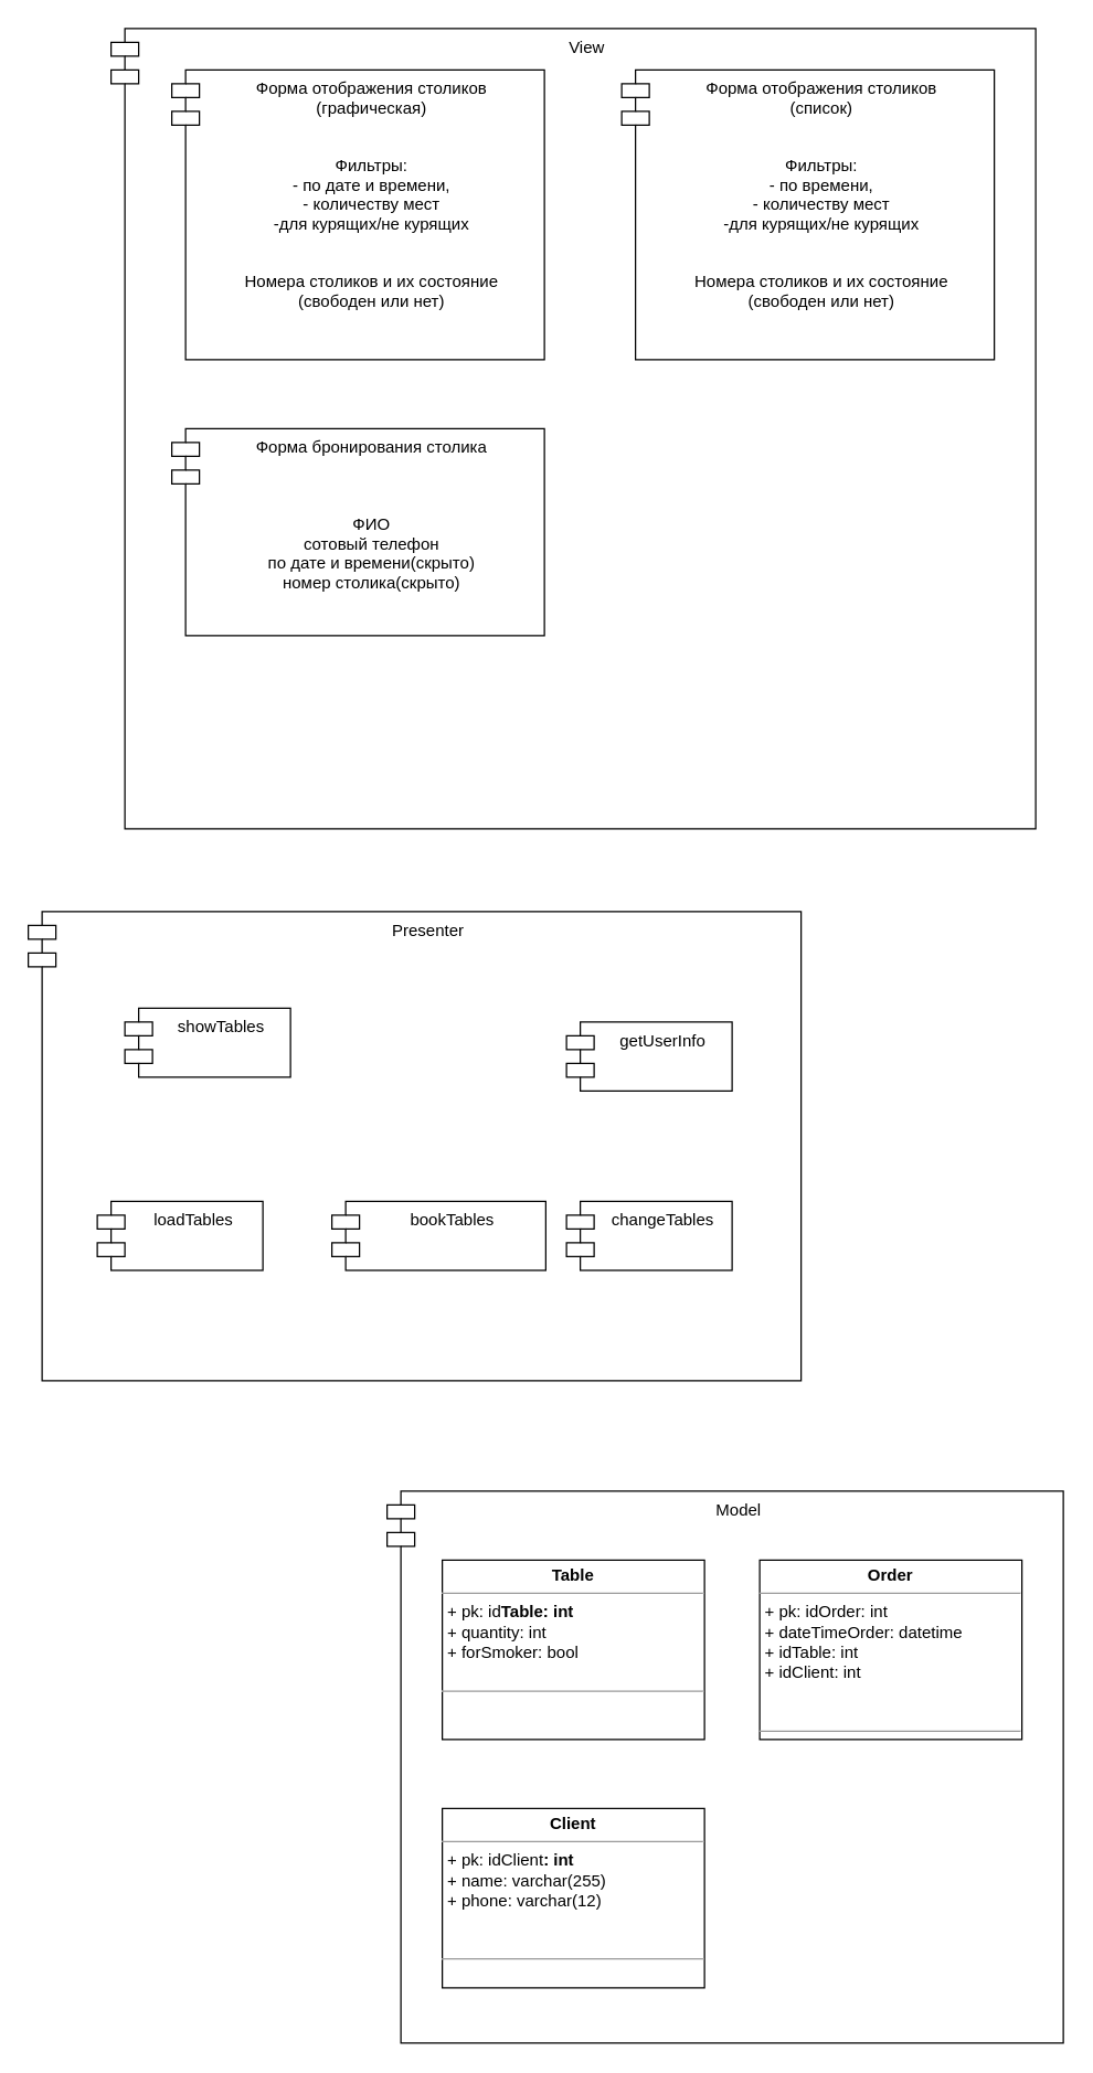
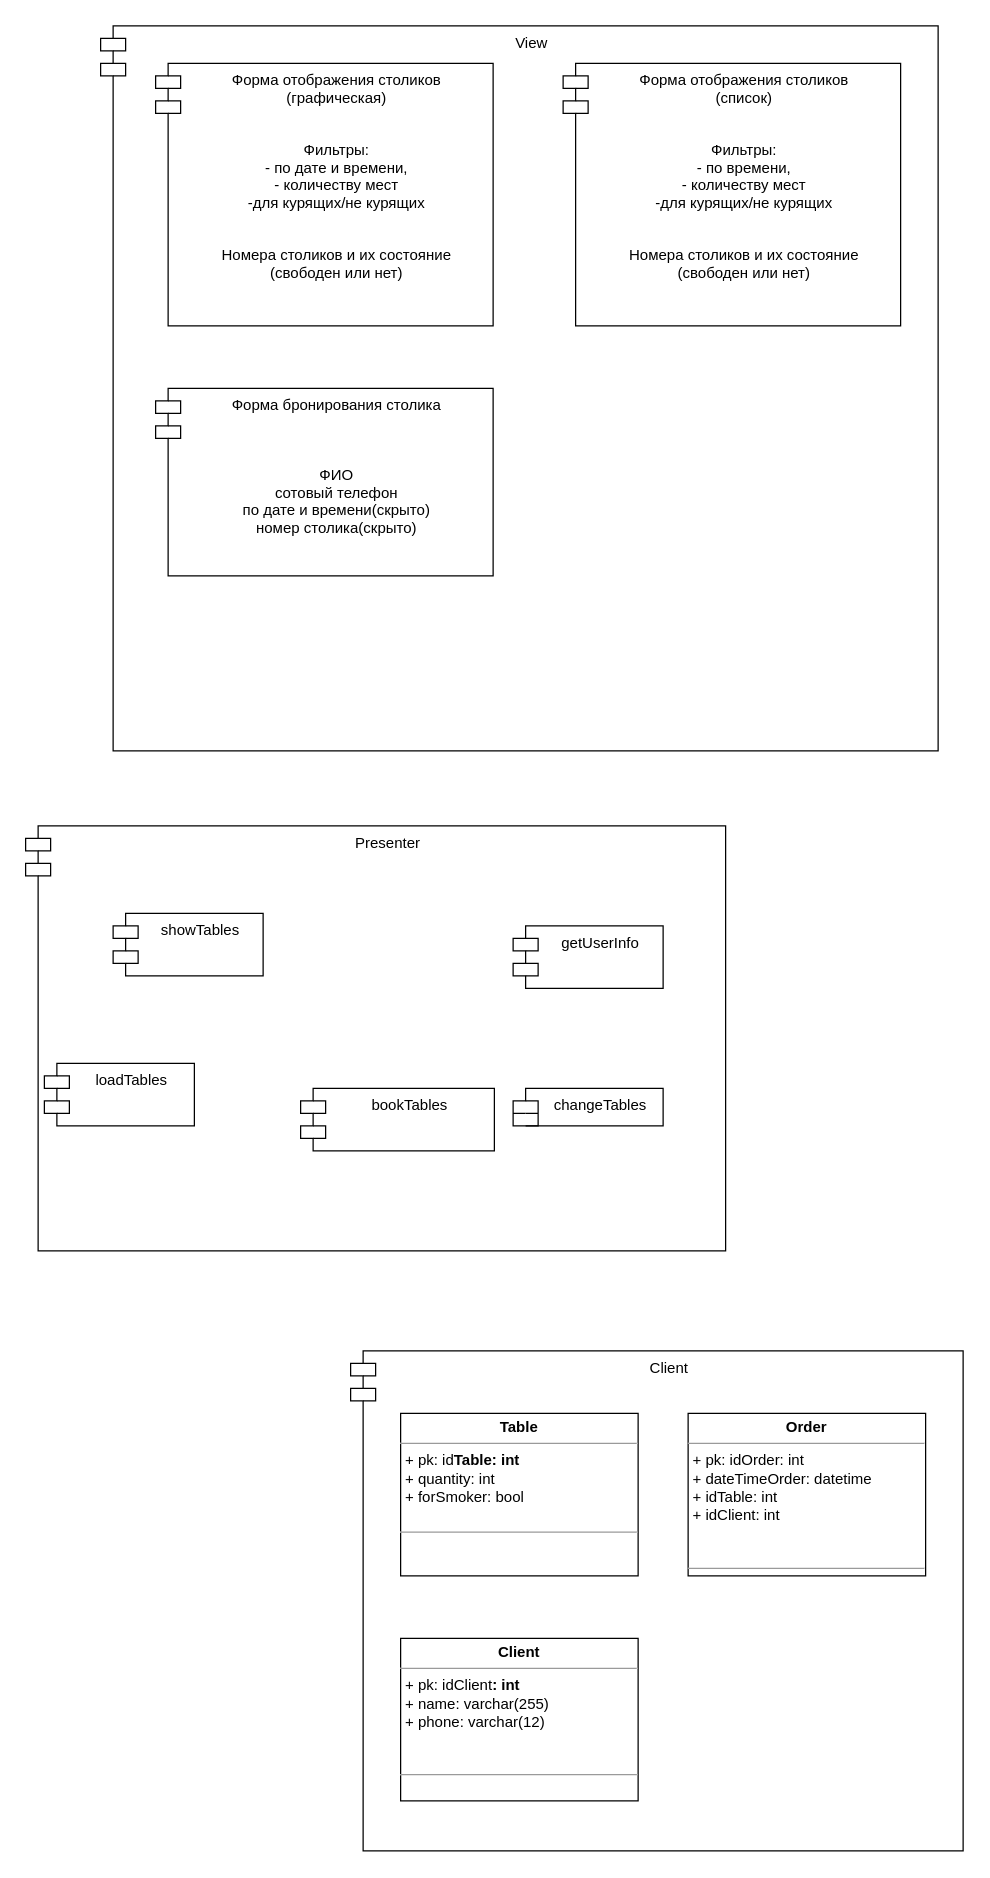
- <mxCell id="7" value="loadTables" style="shape=module;align=left;spacingLeft=20;align=center;verticalAlign=top;" parent="1" vertex="1"><mxGeometry x="70" y="870" width="120" height="50" as="geometry" /></mxCell>
+ <mxCell id="7" value="loadTables" style="shape=module;align=left;spacingLeft=20;align=center;verticalAlign=top;" parent="1" vertex="1"><mxGeometry x="35" y="850" width="120" height="50" as="geometry" /></mxCell>
- <mxCell id="9" value="changeTables" style="shape=module;align=left;spacingLeft=20;align=center;verticalAlign=top;" parent="1" vertex="1"><mxGeometry x="410" y="870" width="120" height="50" as="geometry" /></mxCell>
+ <mxCell id="9" value="changeTables" style="shape=module;align=left;spacingLeft=20;align=center;verticalAlign=top;" parent="1" vertex="1"><mxGeometry x="410" y="870" width="120" height="30" as="geometry" /></mxCell>
- <mxCell id="4" value="Model" style="shape=module;align=left;spacingLeft=20;align=center;verticalAlign=top;" parent="1" vertex="1"><mxGeometry x="280" y="1080" width="490" height="400" as="geometry" /></mxCell>
+ <mxCell id="4" value="Client" style="shape=module;align=left;spacingLeft=20;align=center;verticalAlign=top;" parent="1" vertex="1"><mxGeometry x="280" y="1080" width="490" height="400" as="geometry" /></mxCell>
